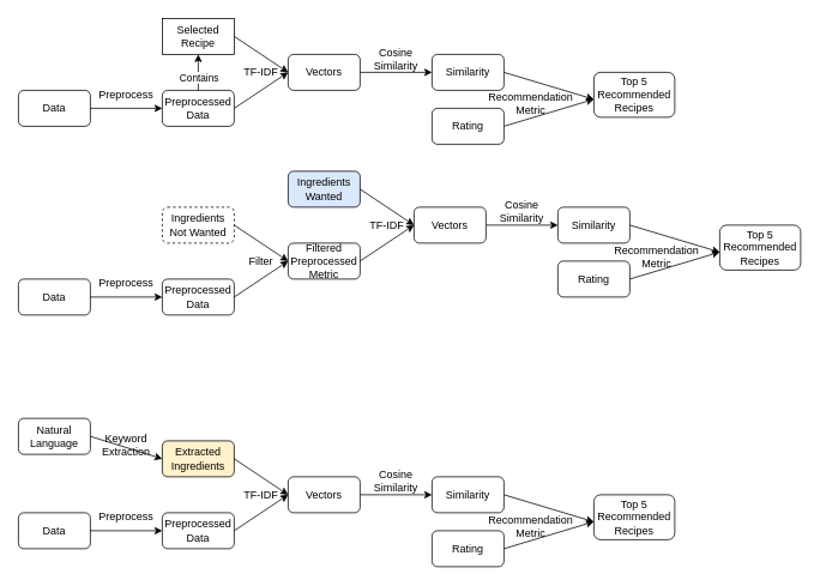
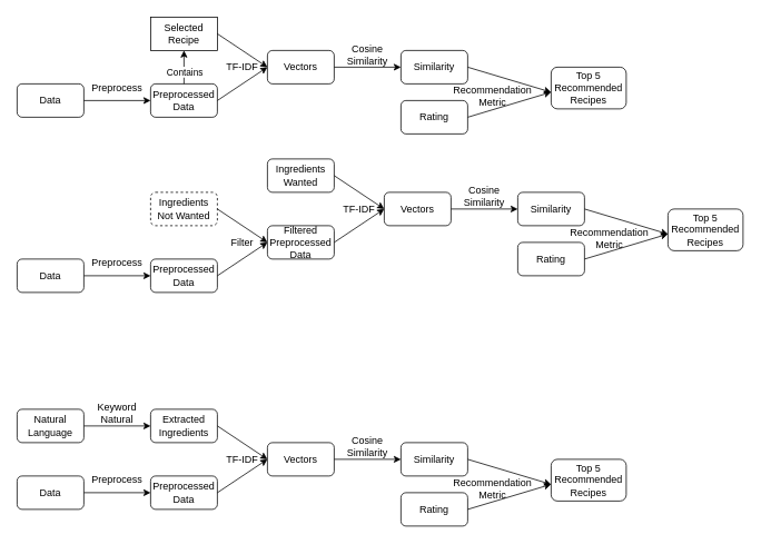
- <mxCell id="60" value="Ingredients Wanted" style="rounded=1;whiteSpace=wrap;html=1;fillColor=#dae8fc;" vertex="1" parent="1"><mxGeometry x="320" y="190" width="80" height="40" as="geometry" /></mxCell>
+ <mxCell id="60" value="Ingredients Wanted" style="rounded=1;whiteSpace=wrap;html=1;" vertex="1" parent="1"><mxGeometry x="320" y="190" width="80" height="40" as="geometry" /></mxCell>
- <mxCell id="59" value="Filtered Preprocessed Metric" style="rounded=1;whiteSpace=wrap;html=1;" vertex="1" parent="1"><mxGeometry x="320" y="270" width="80" height="40" as="geometry" /></mxCell>
+ <mxCell id="59" value="Filtered Preprocessed Data" style="rounded=1;whiteSpace=wrap;html=1;" vertex="1" parent="1"><mxGeometry x="320" y="270" width="80" height="40" as="geometry" /></mxCell>
- <mxCell id="25" value="Natural&lt;div&gt;Language&lt;/div&gt;" style="rounded=1;whiteSpace=wrap;html=1;" vertex="1" parent="1"><mxGeometry x="20" y="465" width="80" height="40" as="geometry" /></mxCell>
+ <mxCell id="25" value="Natural&lt;div&gt;Language&lt;/div&gt;" style="rounded=1;whiteSpace=wrap;html=1;" vertex="1" parent="1"><mxGeometry x="20" y="490" width="80" height="40" as="geometry" /></mxCell>
- <mxCell id="37" value="Keyword&lt;div&gt;Extraction&lt;/div&gt;" style="text;html=1;align=center;verticalAlign=middle;whiteSpace=wrap;rounded=0;" vertex="1" parent="1"><mxGeometry x="110" y="480" width="60" height="30" as="geometry" /></mxCell>
+ <mxCell id="37" value="Keyword&lt;div&gt;Natural&lt;/div&gt;" style="text;html=1;align=center;verticalAlign=middle;whiteSpace=wrap;rounded=0;" vertex="1" parent="1"><mxGeometry x="110" y="480" width="60" height="30" as="geometry" /></mxCell>
- <mxCell id="39" value="Extracted&lt;div&gt;Ingredients&lt;/div&gt;" style="rounded=1;whiteSpace=wrap;html=1;fillColor=#fff2cc;" vertex="1" parent="1"><mxGeometry x="180" y="490" width="80" height="40" as="geometry" /></mxCell>
+ <mxCell id="39" value="Extracted&lt;div&gt;Ingredients&lt;/div&gt;" style="rounded=1;whiteSpace=wrap;html=1;" vertex="1" parent="1"><mxGeometry x="180" y="490" width="80" height="40" as="geometry" /></mxCell>
